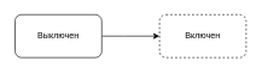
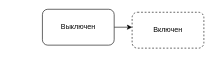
- <mxCell id="3" value="Выключен" style="rounded=1;whiteSpace=wrap;html=1;" vertex="1" parent="1"><mxGeometry x="20" y="20" width="120" height="60" as="geometry" /></mxCell>
+ <mxCell id="3" value="Выключен" style="rounded=1;whiteSpace=wrap;html=1;" vertex="1" parent="1"><mxGeometry x="70" y="15" width="120" height="60" as="geometry" /></mxCell>
